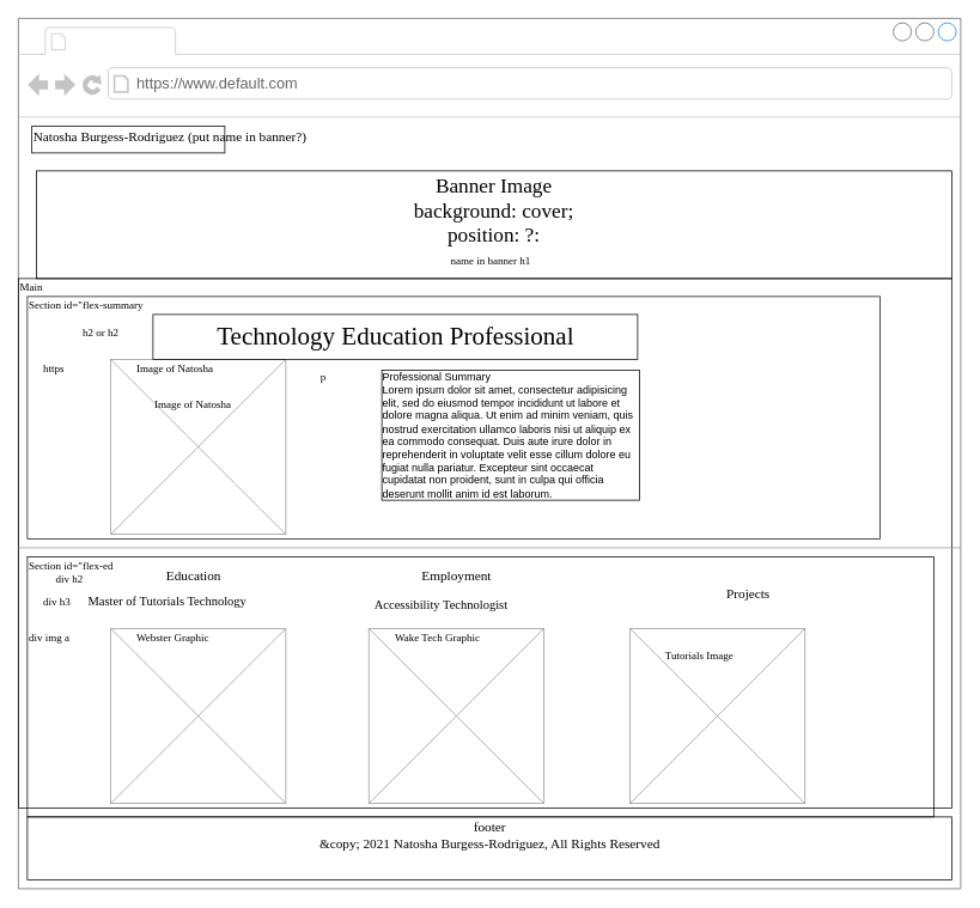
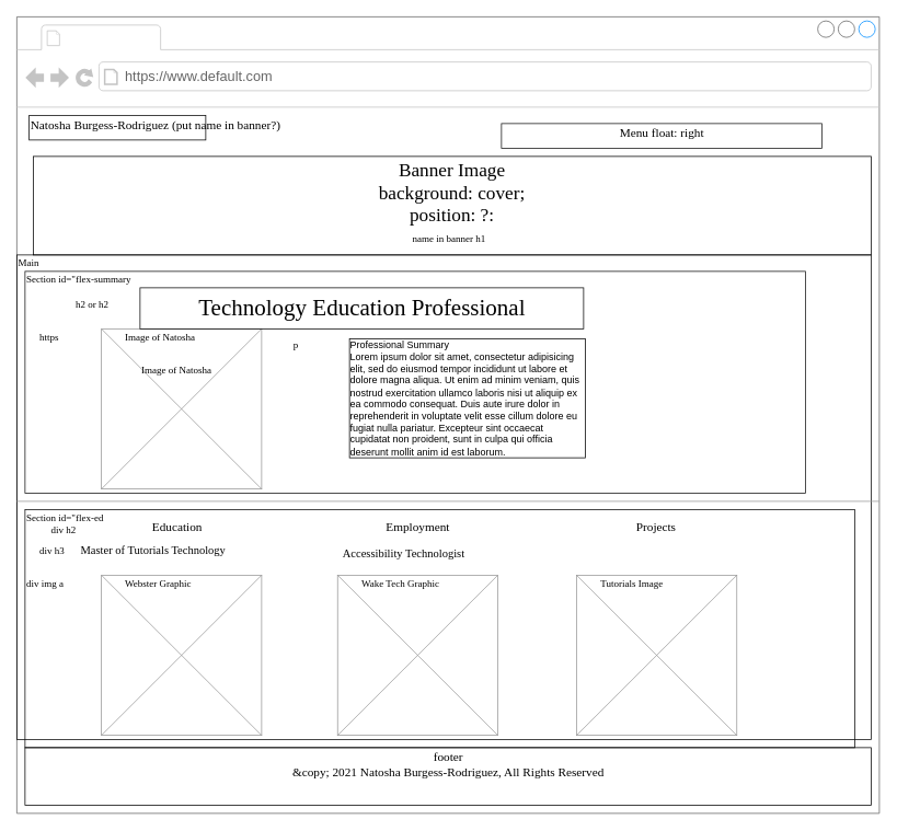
+ <mxCell id="10" value="Menu float: right" style="text;html=1;points=[];align=center;verticalAlign=top;spacingTop=-4;fontSize=15;fontFamily=Verdana;labelBorderColor=none;strokeColor=#141414;" vertex="1" parent="3"><mxGeometry x="590" y="130" width="390" height="30" as="geometry" /></mxCell>
- <mxCell id="17" value="Projects" style="text;html=1;points=[];align=center;verticalAlign=top;spacingTop=-4;fontSize=15;fontFamily=Verdana" vertex="1" parent="3"><mxGeometry x="728" y="630" width="170" height="30" as="geometry" /></mxCell>
+ <mxCell id="17" value="Projects" style="text;html=1;points=[];align=center;verticalAlign=top;spacingTop=-4;fontSize=15;fontFamily=Verdana" vertex="1" parent="3"><mxGeometry x="693" y="610" width="170" height="30" as="geometry" /></mxCell>
- <mxCell id="25" value="Tutorials Image" style="text;html=1;points=[];align=left;verticalAlign=top;spacingTop=-4;fontSize=12;fontFamily=Verdana;whiteSpace=wrap;" vertex="1" parent="3"><mxGeometry x="718.5" y="700" width="130" height="20" as="geometry" /></mxCell>
+ <mxCell id="25" value="Tutorials Image" style="text;html=1;points=[];align=left;verticalAlign=top;spacingTop=-4;fontSize=12;fontFamily=Verdana;whiteSpace=wrap;" vertex="1" parent="3"><mxGeometry x="708.5" y="680" width="130" height="20" as="geometry" /></mxCell>
